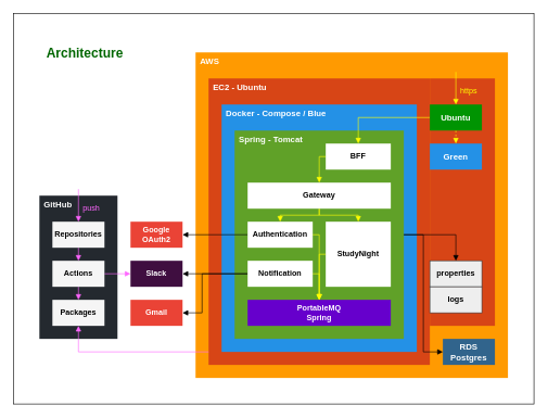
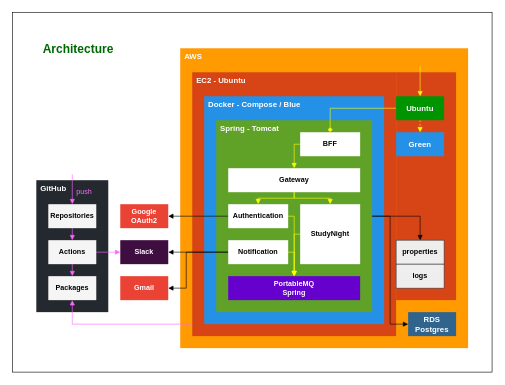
- <mxCell id="40" value="https" style="text;html=1;strokeColor=none;fillColor=none;align=center;verticalAlign=middle;whiteSpace=wrap;rounded=0;fontColor=#FFFF00;" vertex="1" parent="1"><mxGeometry x="700" y="130" width="40" height="20" as="geometry" /></mxCell>
- <mxCell id="35" style="edgeStyle=orthogonalEdgeStyle;rounded=0;orthogonalLoop=1;jettySize=auto;html=1;exitX=0;exitY=0.5;exitDx=0;exitDy=0;entryX=0.5;entryY=0;entryDx=0;entryDy=0;endArrow=block;endFill=1;strokeWidth=1;strokeColor=#FFFF00;" edge="1" parent="1" source="37" target="34"><mxGeometry relative="1" as="geometry" /></mxCell>
+ <mxCell id="35" style="edgeStyle=orthogonalEdgeStyle;rounded=0;orthogonalLoop=1;jettySize=auto;html=1;exitX=0;exitY=0.5;exitDx=0;exitDy=0;entryX=0.5;entryY=0;entryDx=0;entryDy=0;endArrow=diamond;endFill=1;strokeWidth=1;strokeColor=#FFFF00;" edge="1" parent="1" source="37" target="34"><mxGeometry relative="1" as="geometry" /></mxCell>
